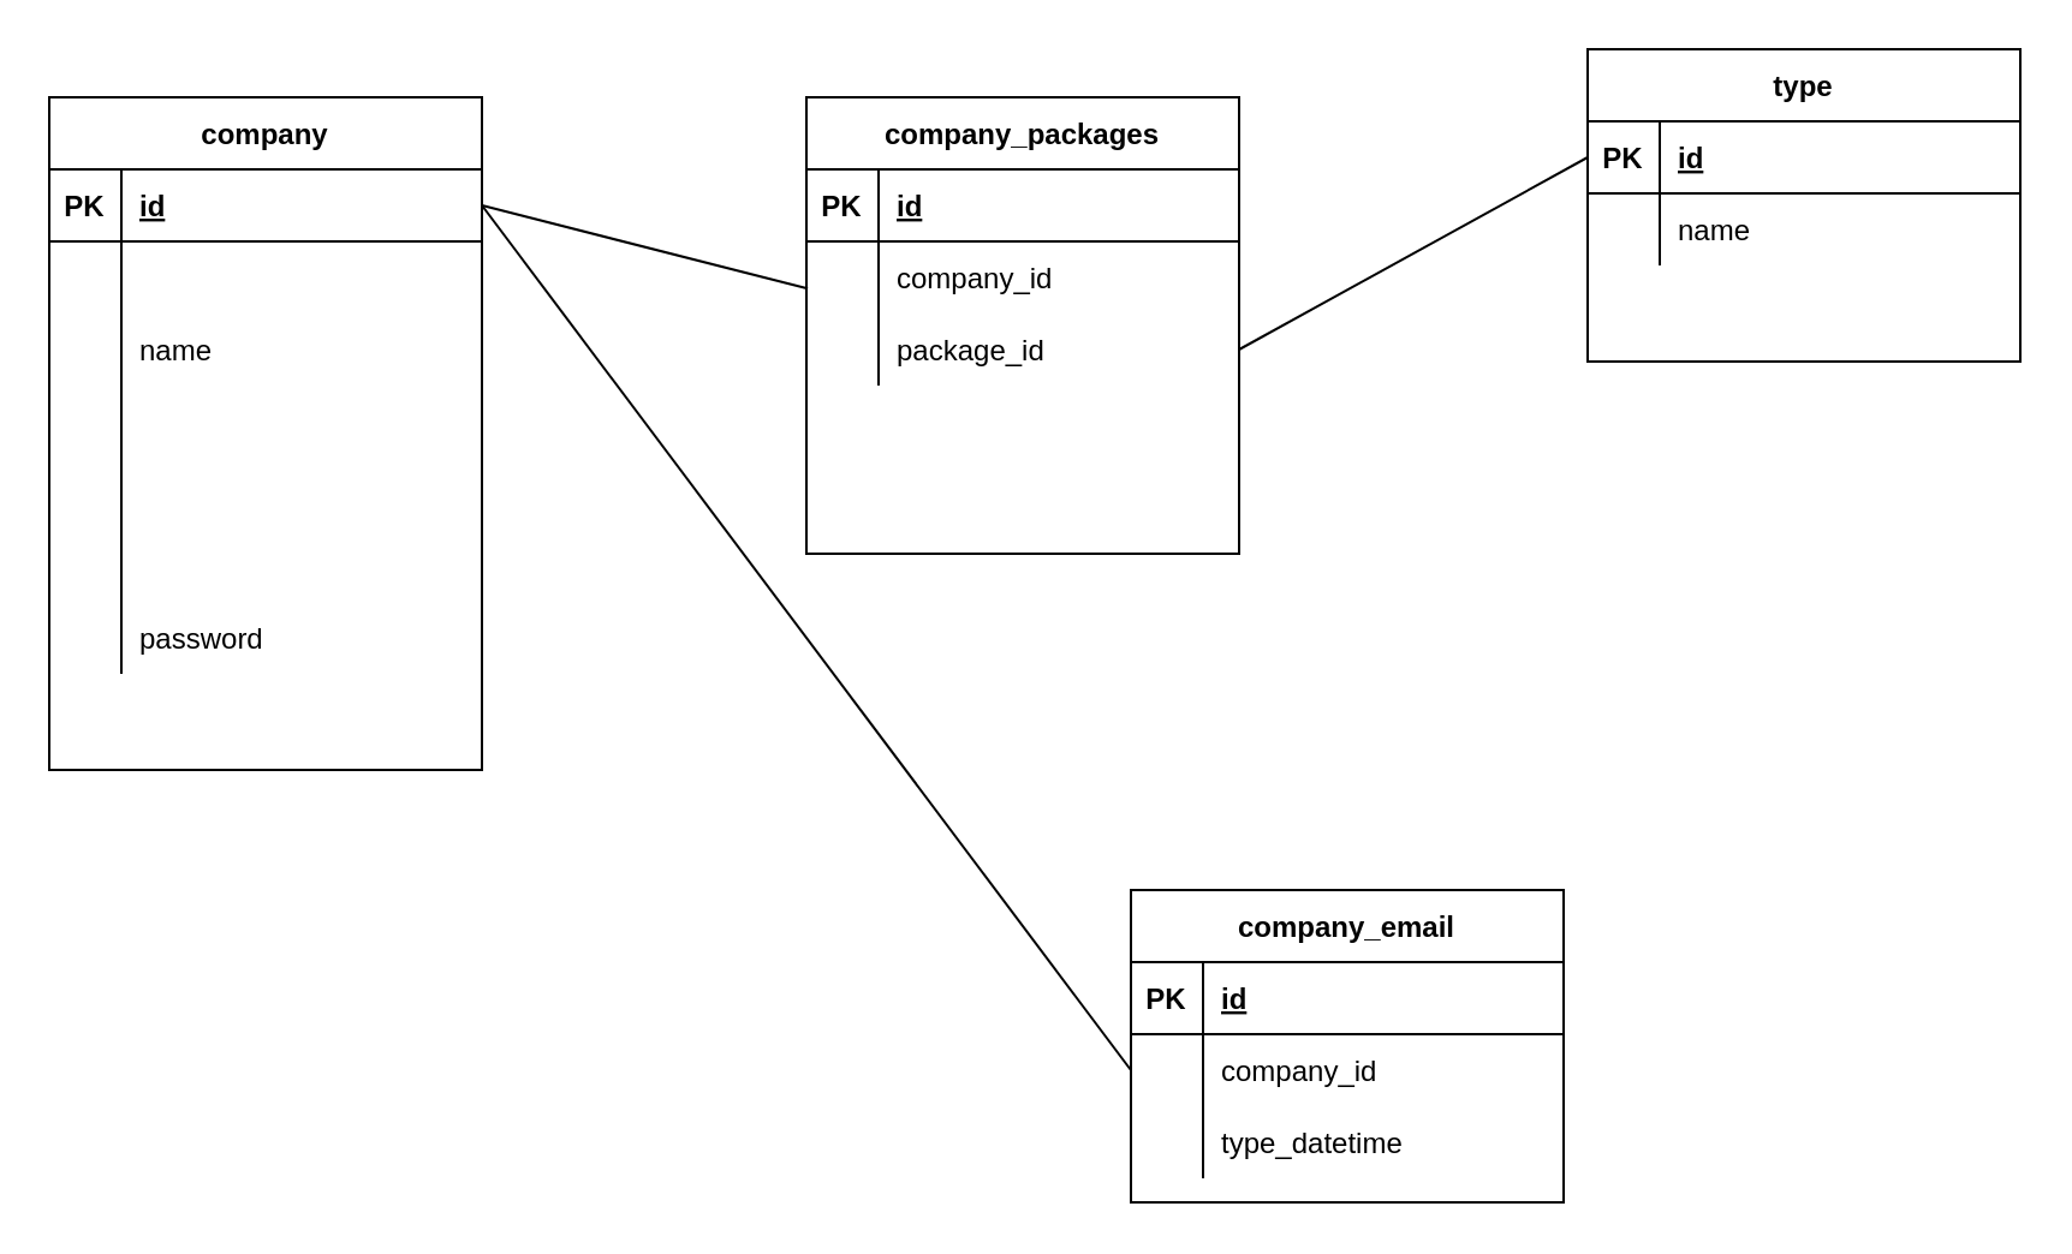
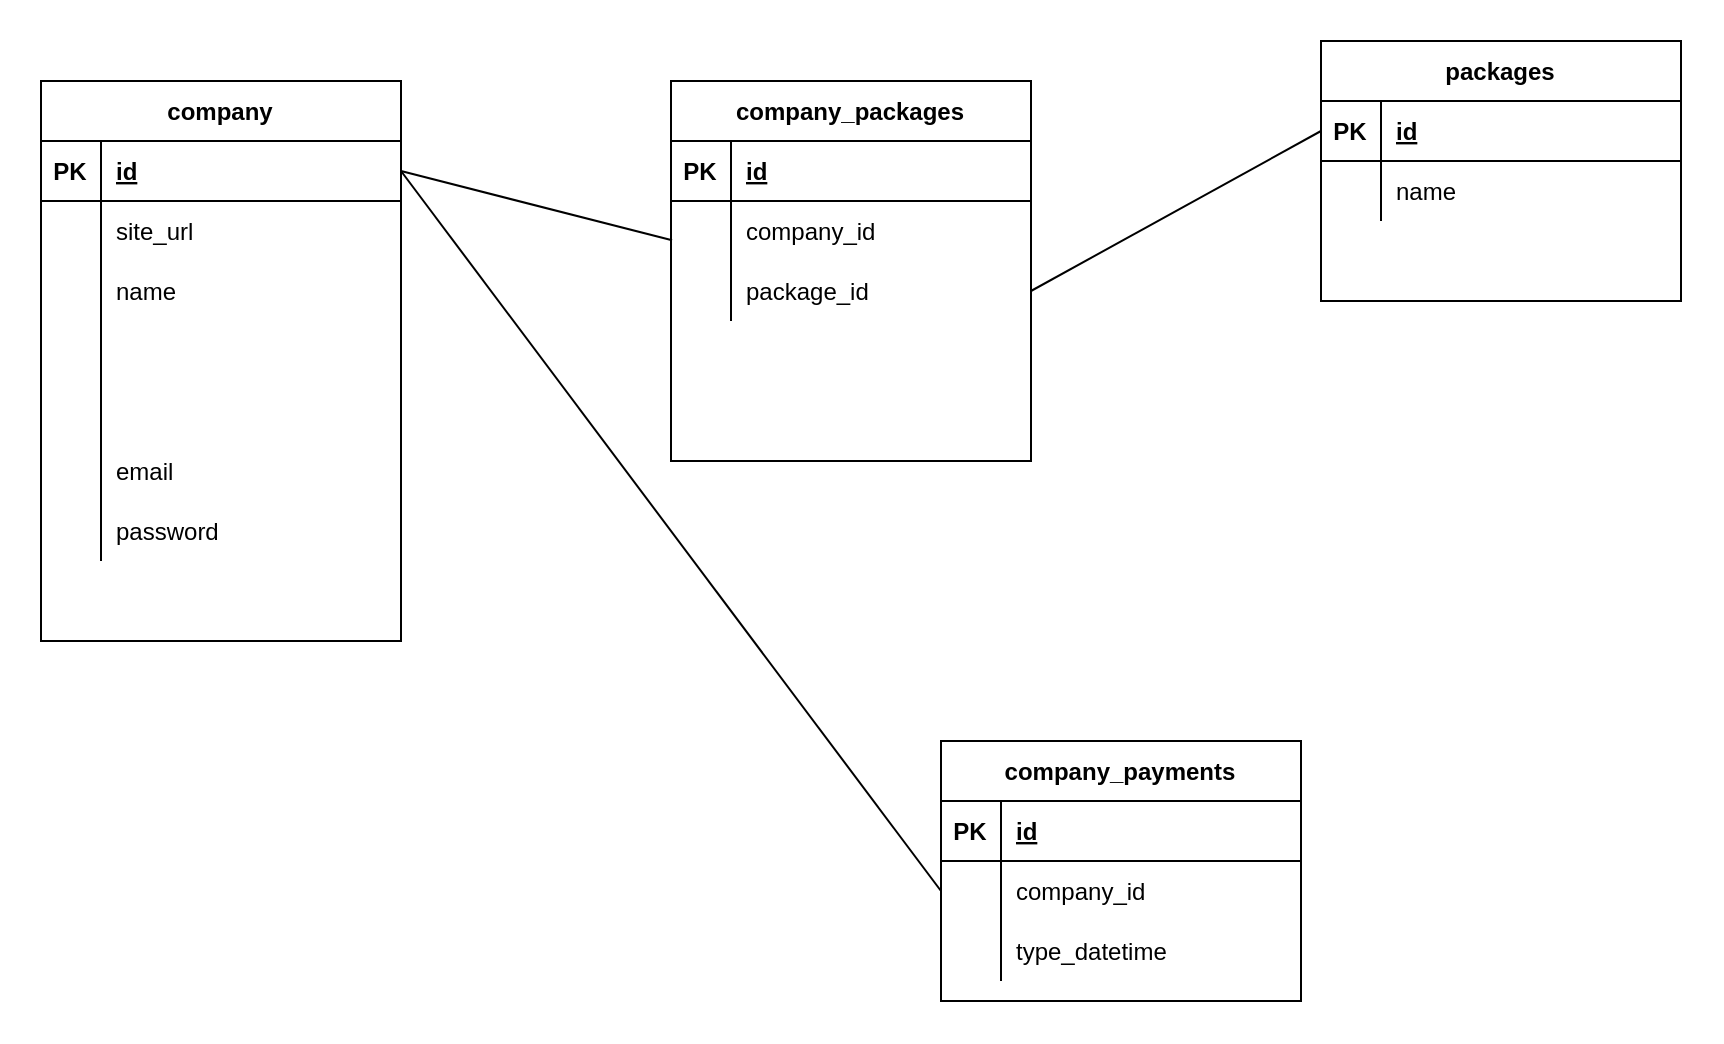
- <mxCell id="24" value="type" style="shape=table;startSize=30;container=1;collapsible=1;childLayout=tableLayout;fixedRows=1;rowLines=0;fontStyle=1;align=center;resizeLast=1;" vertex="1" parent="1"><mxGeometry x="660" y="20" width="180" height="130" as="geometry" /></mxCell>
+ <mxCell id="24" value="packages" style="shape=table;startSize=30;container=1;collapsible=1;childLayout=tableLayout;fixedRows=1;rowLines=0;fontStyle=1;align=center;resizeLast=1;" vertex="1" parent="1"><mxGeometry x="660" y="20" width="180" height="130" as="geometry" /></mxCell>
+ <mxCell id="8" value="site_url" style="shape=partialRectangle;connectable=0;fillColor=none;top=0;left=0;bottom=0;right=0;align=left;spacingLeft=6;overflow=hidden;" vertex="1" parent="6"><mxGeometry x="30" width="150" height="30" as="geometry"><mxRectangle width="150" height="30" as="alternateBounds" /></mxGeometry></mxCell>
+ <mxCell id="18" value="email" style="shape=partialRectangle;connectable=0;fillColor=none;top=0;left=0;bottom=0;right=0;align=left;spacingLeft=6;overflow=hidden;" vertex="1" parent="16"><mxGeometry x="30" width="150" height="30" as="geometry"><mxRectangle width="150" height="30" as="alternateBounds" /></mxGeometry></mxCell>
- <mxCell id="47" value="company_email" style="shape=table;startSize=30;container=1;collapsible=1;childLayout=tableLayout;fixedRows=1;rowLines=0;fontStyle=1;align=center;resizeLast=1;" vertex="1" parent="1"><mxGeometry x="470" y="370" width="180" height="130" as="geometry" /></mxCell>
+ <mxCell id="47" value="company_payments" style="shape=table;startSize=30;container=1;collapsible=1;childLayout=tableLayout;fixedRows=1;rowLines=0;fontStyle=1;align=center;resizeLast=1;" vertex="1" parent="1"><mxGeometry x="470" y="370" width="180" height="130" as="geometry" /></mxCell>
